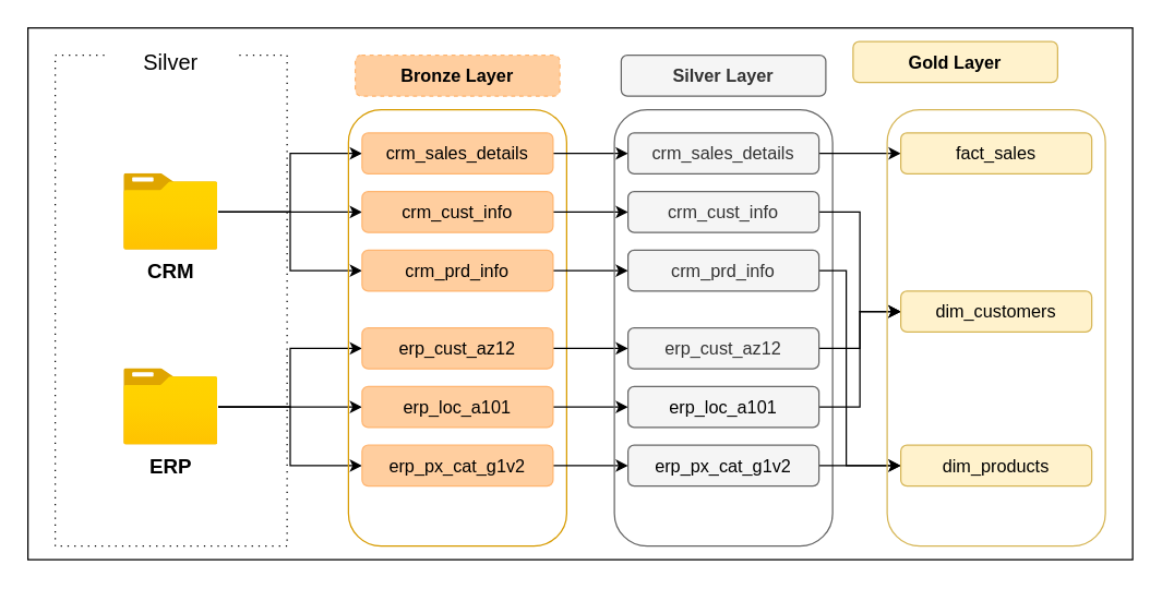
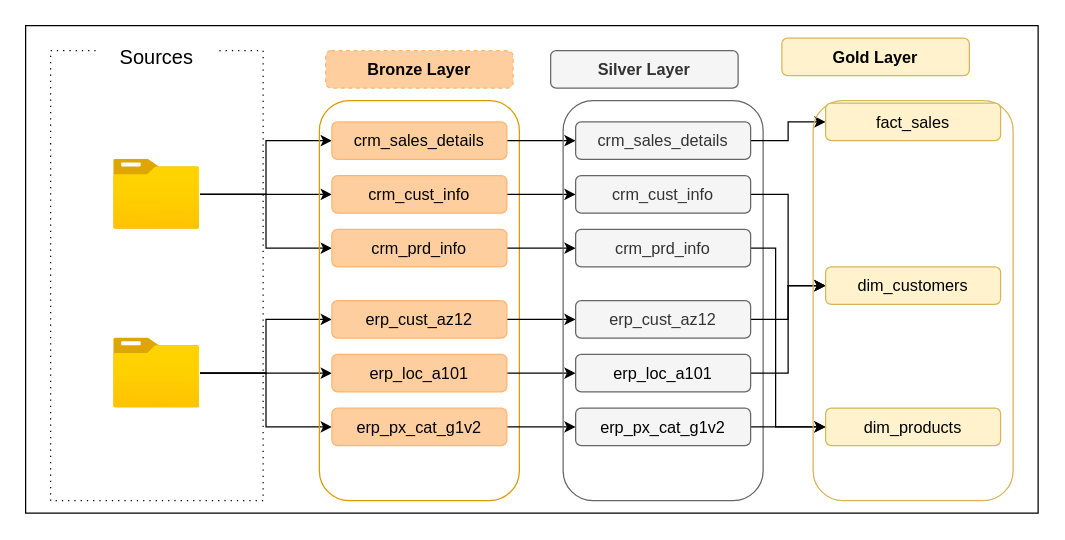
- <mxCell id="4" value="&lt;font style=&quot;font-size: 16px;&quot;&gt;Silver&lt;/font&gt;" style="rounded=0;whiteSpace=wrap;html=1;strokeColor=none;" parent="1" vertex="1"><mxGeometry x="76.25" y="30" width="97.5" height="30" as="geometry" /></mxCell>
+ <mxCell id="4" value="&lt;font style=&quot;font-size: 16px;&quot;&gt;Sources&lt;/font&gt;" style="rounded=0;whiteSpace=wrap;html=1;strokeColor=none;" parent="1" vertex="1"><mxGeometry x="76.25" y="30" width="97.5" height="30" as="geometry" /></mxCell>
- <mxCell id="30" value="&lt;b&gt;&lt;font style=&quot;font-size: 13px;&quot;&gt;Silver Layer&lt;/font&gt;&lt;/b&gt;" style="rounded=1;whiteSpace=wrap;html=1;fillStyle=auto;fillColor=#f5f5f5;strokeColor=#666666;fontColor=#333333;" parent="1" vertex="1"><mxGeometry x="455" y="40" width="150" height="30" as="geometry" /></mxCell>
+ <mxCell id="30" value="&lt;b&gt;&lt;font style=&quot;font-size: 13px;&quot;&gt;Silver Layer&lt;/font&gt;&lt;/b&gt;" style="rounded=1;whiteSpace=wrap;html=1;fillStyle=auto;fillColor=#f5f5f5;strokeColor=#666666;fontColor=#333333;" parent="1" vertex="1"><mxGeometry x="440" y="40" width="150" height="30" as="geometry" /></mxCell>
- <mxCell id="45" value="&lt;span style=&quot;font-size: 13px;&quot;&gt;fact_sales&lt;/span&gt;" style="rounded=1;whiteSpace=wrap;html=1;fillStyle=auto;fillColor=#fff2cc;strokeColor=#d6b656;" vertex="1" parent="1"><mxGeometry x="660" y="97" width="140" height="30" as="geometry" /></mxCell>
+ <mxCell id="45" value="&lt;span style=&quot;font-size: 13px;&quot;&gt;fact_sales&lt;/span&gt;" style="rounded=1;whiteSpace=wrap;html=1;fillStyle=auto;fillColor=#fff2cc;strokeColor=#d6b656;" vertex="1" parent="1"><mxGeometry x="660" y="82" width="140" height="30" as="geometry" /></mxCell>
- <mxCell id="9" value="&lt;b&gt;&lt;font style=&quot;font-size: 15px;&quot;&gt;CRM&lt;/font&gt;&lt;/b&gt;" style="text;html=1;align=center;verticalAlign=middle;whiteSpace=wrap;rounded=0;" parent="1" vertex="1"><mxGeometry x="95" y="183" width="60" height="30" as="geometry" /></mxCell>
- <mxCell id="14" value="&lt;b&gt;&lt;font style=&quot;font-size: 15px;&quot;&gt;ERP&lt;/font&gt;&lt;/b&gt;" style="text;html=1;align=center;verticalAlign=middle;whiteSpace=wrap;rounded=0;" parent="1" vertex="1"><mxGeometry x="95" y="326" width="60" height="30" as="geometry" /></mxCell>
